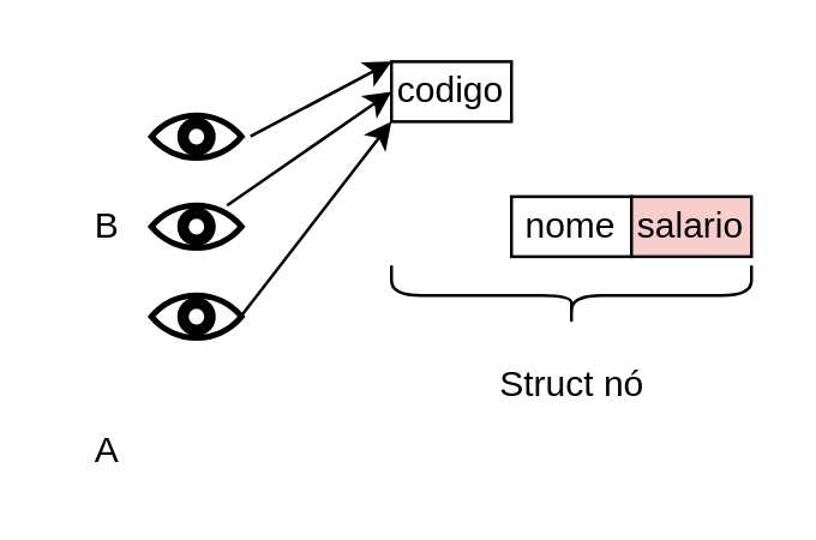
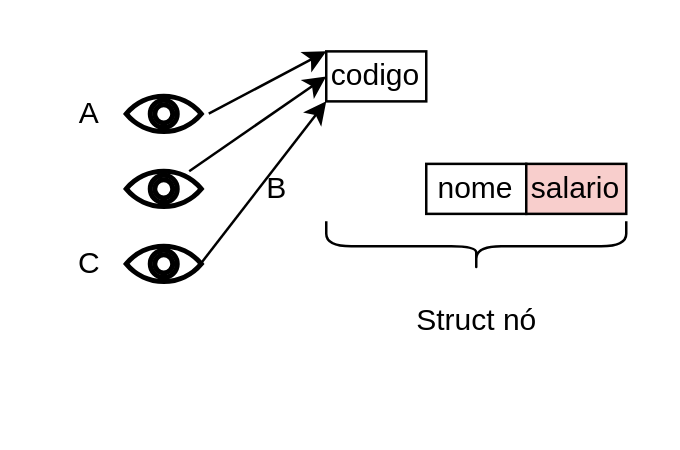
- <mxCell id="9" value="B&lt;br&gt;" style="text;html=1;align=center;verticalAlign=middle;resizable=0;points=[];autosize=1;strokeColor=none;fillColor=none;movable=0;rotatable=0;deletable=0;editable=0;connectable=0;" vertex="1" parent="1"><mxGeometry x="20" y="60.05" width="30" height="30" as="geometry" /></mxCell>
+ <mxCell id="9" value="B&lt;br&gt;" style="text;html=1;align=center;verticalAlign=middle;resizable=0;points=[];autosize=1;strokeColor=none;fillColor=none;movable=0;rotatable=0;deletable=0;editable=0;connectable=0;" vertex="1" parent="1"><mxGeometry x="95" y="60.05" width="30" height="30" as="geometry" /></mxCell>
+ <mxCell id="10" value="C" style="text;html=1;align=center;verticalAlign=middle;resizable=0;points=[];autosize=1;strokeColor=none;fillColor=none;movable=0;rotatable=0;deletable=0;editable=0;connectable=0;" vertex="1" parent="1"><mxGeometry x="20" y="90.05" width="30" height="30" as="geometry" /></mxCell>
- <mxCell id="8" value="A" style="text;html=1;align=center;verticalAlign=middle;resizable=0;points=[];autosize=1;strokeColor=none;fillColor=none;movable=0;rotatable=0;deletable=0;editable=0;connectable=0;" vertex="1" parent="1"><mxGeometry x="20" y="135.05" width="30" height="30" as="geometry" /></mxCell>
+ <mxCell id="8" value="A" style="text;html=1;align=center;verticalAlign=middle;resizable=0;points=[];autosize=1;strokeColor=none;fillColor=none;movable=0;rotatable=0;deletable=0;editable=0;connectable=0;" vertex="1" parent="1"><mxGeometry x="20" y="30.05" width="30" height="30" as="geometry" /></mxCell>
